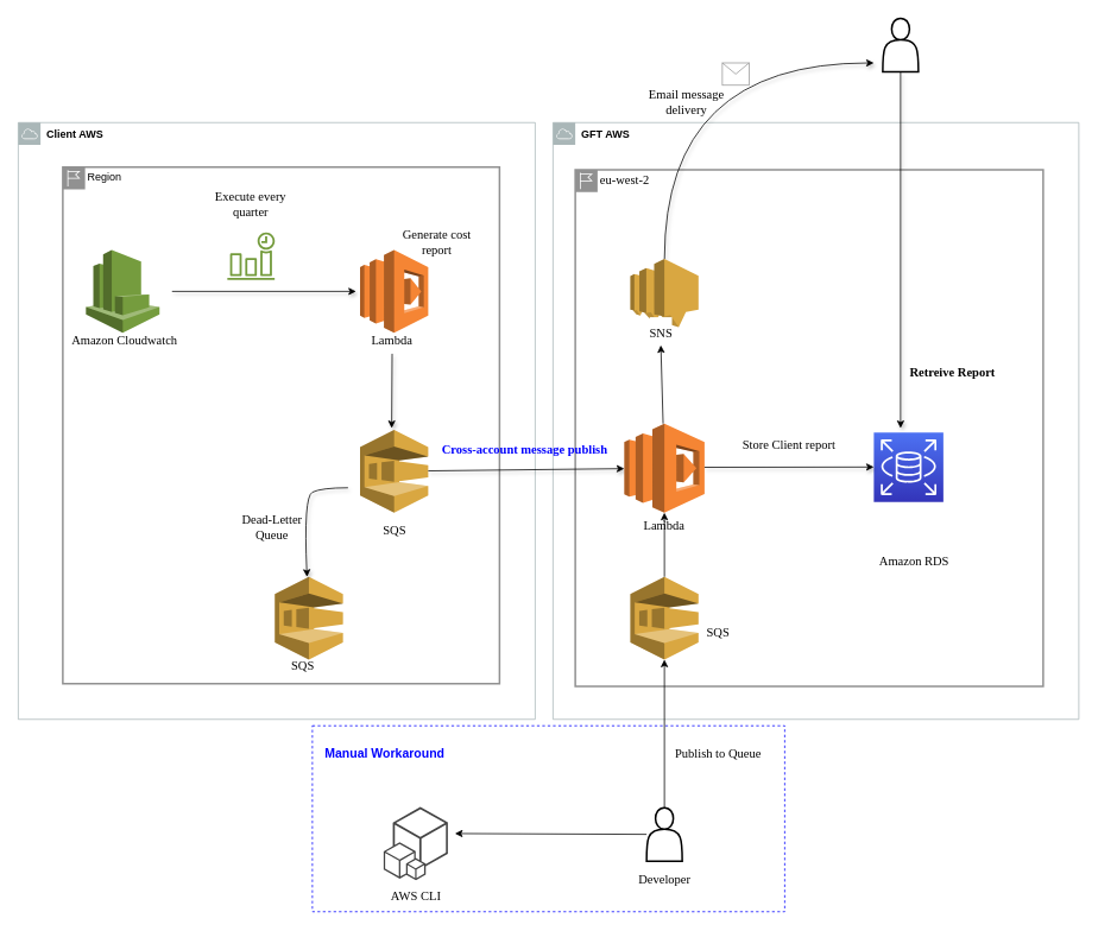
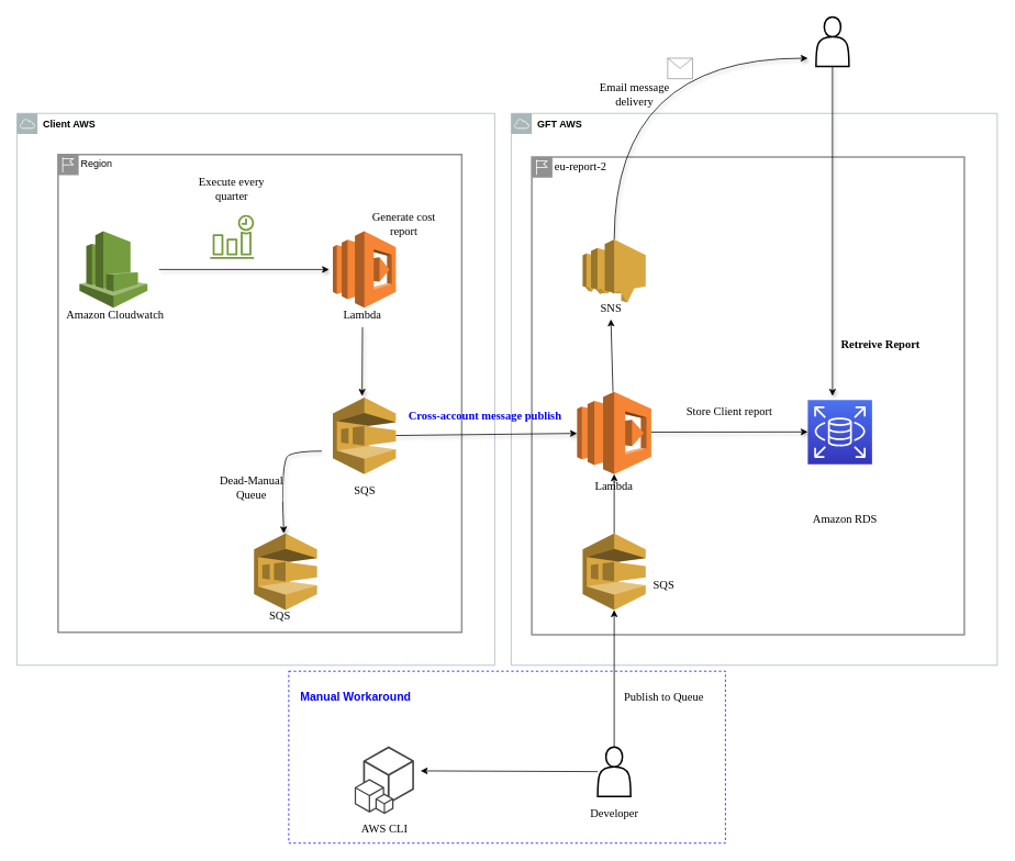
- <mxCell id="3" value="&lt;font color=&quot;#000000&quot;&gt;eu-west-2&lt;/font&gt;" style="shape=mxgraph.ibm.box;prType=region;fontStyle=0;verticalAlign=top;align=left;spacingLeft=32;spacingTop=4;fillColor=none;rounded=0;whiteSpace=wrap;html=1;strokeColor=#919191;strokeWidth=2;dashed=0;container=1;spacing=-4;collapsible=0;expand=0;recursiveResize=0;glass=1;labelBackgroundColor=none;fontFamily=Times New Roman;fontSize=14;fontColor=#0000FF;" parent="1" vertex="1"><mxGeometry x="645" y="190" width="525" height="580" as="geometry" /></mxCell>
+ <mxCell id="3" value="&lt;font color=&quot;#000000&quot;&gt;eu-report-2&lt;/font&gt;" style="shape=mxgraph.ibm.box;prType=region;fontStyle=0;verticalAlign=top;align=left;spacingLeft=32;spacingTop=4;fillColor=none;rounded=0;whiteSpace=wrap;html=1;strokeColor=#919191;strokeWidth=2;dashed=0;container=1;spacing=-4;collapsible=0;expand=0;recursiveResize=0;glass=1;labelBackgroundColor=none;fontFamily=Times New Roman;fontSize=14;fontColor=#0000FF;" parent="1" vertex="1"><mxGeometry x="645" y="190" width="525" height="580" as="geometry" /></mxCell>
- <mxCell id="21" value="Dead-Letter&lt;br&gt;Queue" style="text;html=1;strokeColor=none;fillColor=none;align=center;verticalAlign=middle;whiteSpace=wrap;rounded=0;labelBackgroundColor=#FFFFFF;fontFamily=Times New Roman;fontSize=14;fontColor=#000000;" parent="8" vertex="1"><mxGeometry x="184.63" y="390" width="100" height="30" as="geometry" /></mxCell>
+ <mxCell id="21" value="Dead-Manual&lt;br&gt;Queue" style="text;html=1;strokeColor=none;fillColor=none;align=center;verticalAlign=middle;whiteSpace=wrap;rounded=0;labelBackgroundColor=#FFFFFF;fontFamily=Times New Roman;fontSize=14;fontColor=#000000;" parent="8" vertex="1"><mxGeometry x="184.63" y="390" width="100" height="30" as="geometry" /></mxCell>
